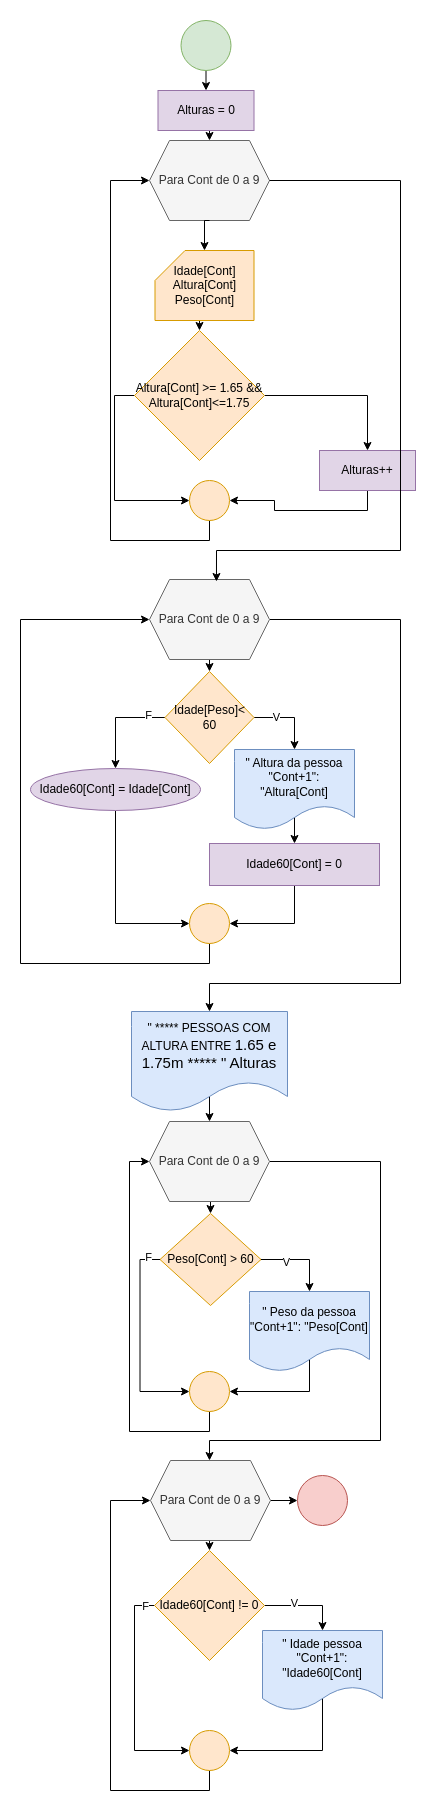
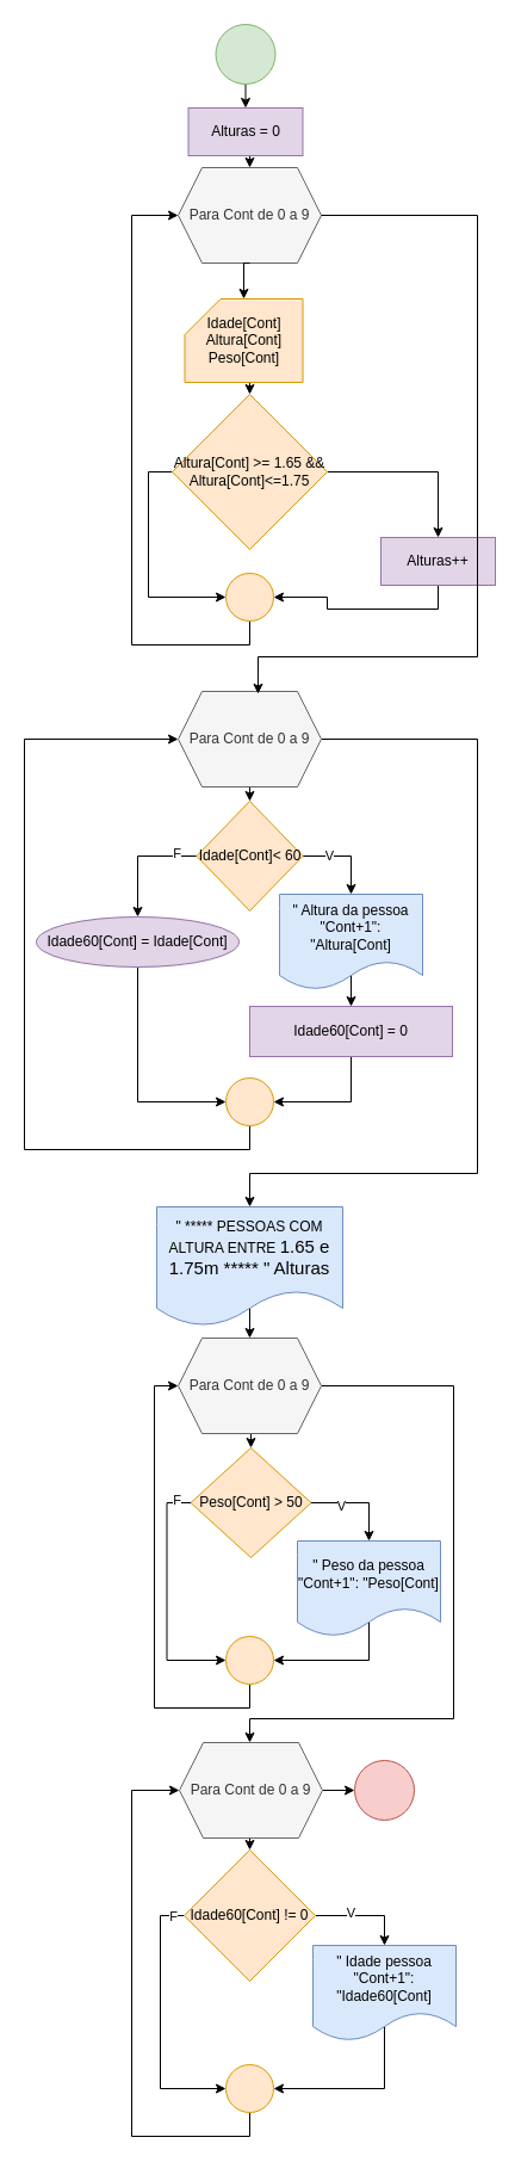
- <mxCell id="10" value="Altura[Cont]&amp;nbsp;&amp;gt;= 1.65 &amp;amp;&amp;amp; Altura[Cont]&amp;lt;=1.75" style="rhombus;whiteSpace=wrap;html=1;fillColor=#ffe6cc;strokeColor=#d79b00;" vertex="1" parent="1"><mxGeometry x="134" y="330" width="130" height="130" as="geometry" /></mxCell>
+ <mxCell id="10" value="Altura[Cont]&amp;nbsp;&amp;gt;= 1.65 &amp;amp;&amp;amp; Altura[Cont]&amp;lt;=1.75" style="rhombus;whiteSpace=wrap;html=1;fillColor=#ffe6cc;strokeColor=#d79b00;" vertex="1" parent="1"><mxGeometry x="144" y="330" width="130" height="130" as="geometry" /></mxCell>
- <mxCell id="24" value="Idade[Peso]&amp;lt; 60" style="rhombus;whiteSpace=wrap;html=1;fillColor=#ffe6cc;strokeColor=#d79b00;" vertex="1" parent="1"><mxGeometry x="164.5" y="671" width="89" height="92" as="geometry" /></mxCell>
+ <mxCell id="24" value="Idade[Cont]&amp;lt; 60" style="rhombus;whiteSpace=wrap;html=1;fillColor=#ffe6cc;strokeColor=#d79b00;" vertex="1" parent="1"><mxGeometry x="164.5" y="671" width="89" height="92" as="geometry" /></mxCell>
- <mxCell id="36" value="Peso[Cont] &amp;gt; 60" style="rhombus;whiteSpace=wrap;html=1;fillColor=#ffe6cc;strokeColor=#d79b00;" vertex="1" parent="1"><mxGeometry x="159.5" y="1213" width="101" height="92" as="geometry" /></mxCell>
+ <mxCell id="36" value="Peso[Cont] &amp;gt; 50" style="rhombus;whiteSpace=wrap;html=1;fillColor=#ffe6cc;strokeColor=#d79b00;" vertex="1" parent="1"><mxGeometry x="159.5" y="1213" width="101" height="92" as="geometry" /></mxCell>
